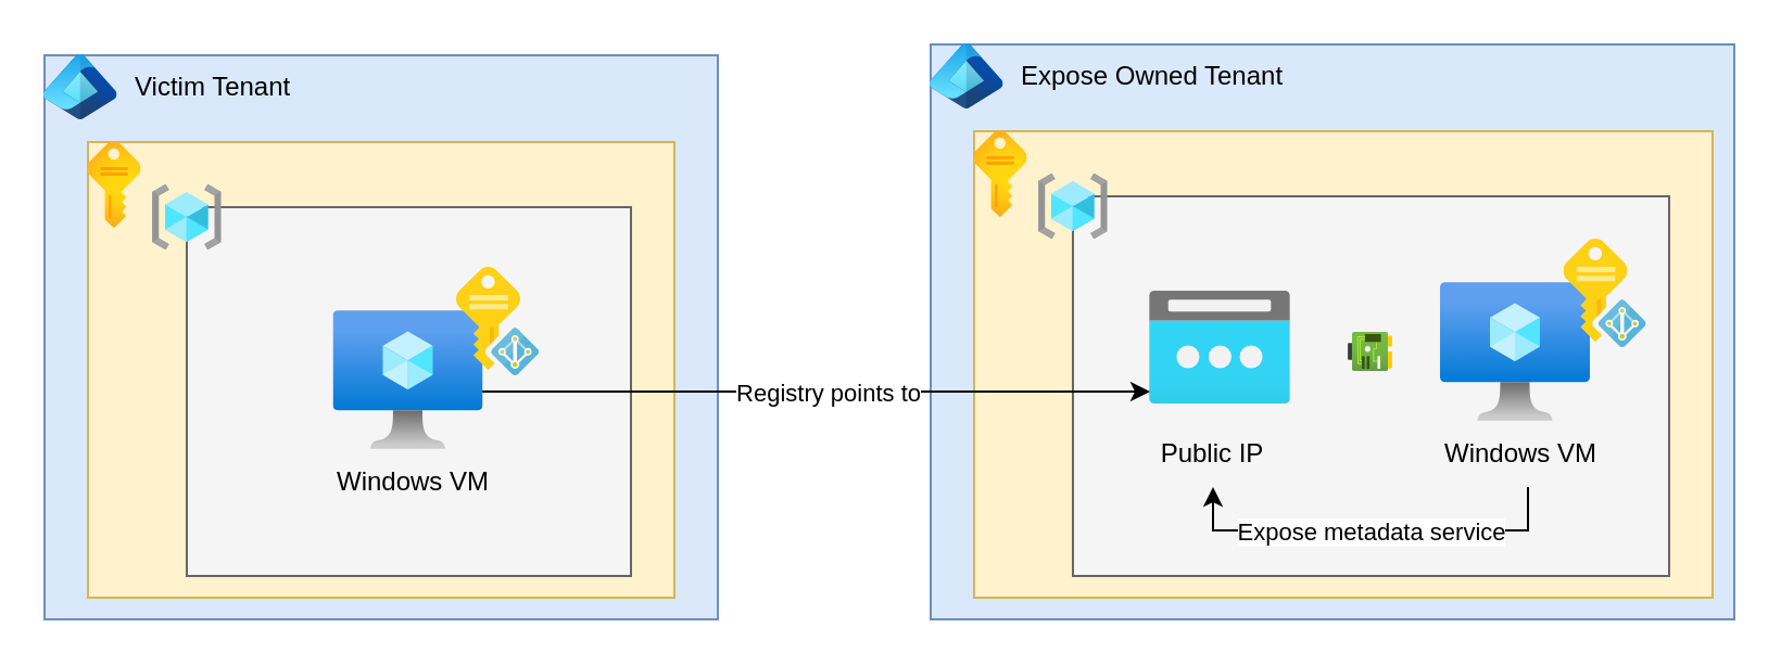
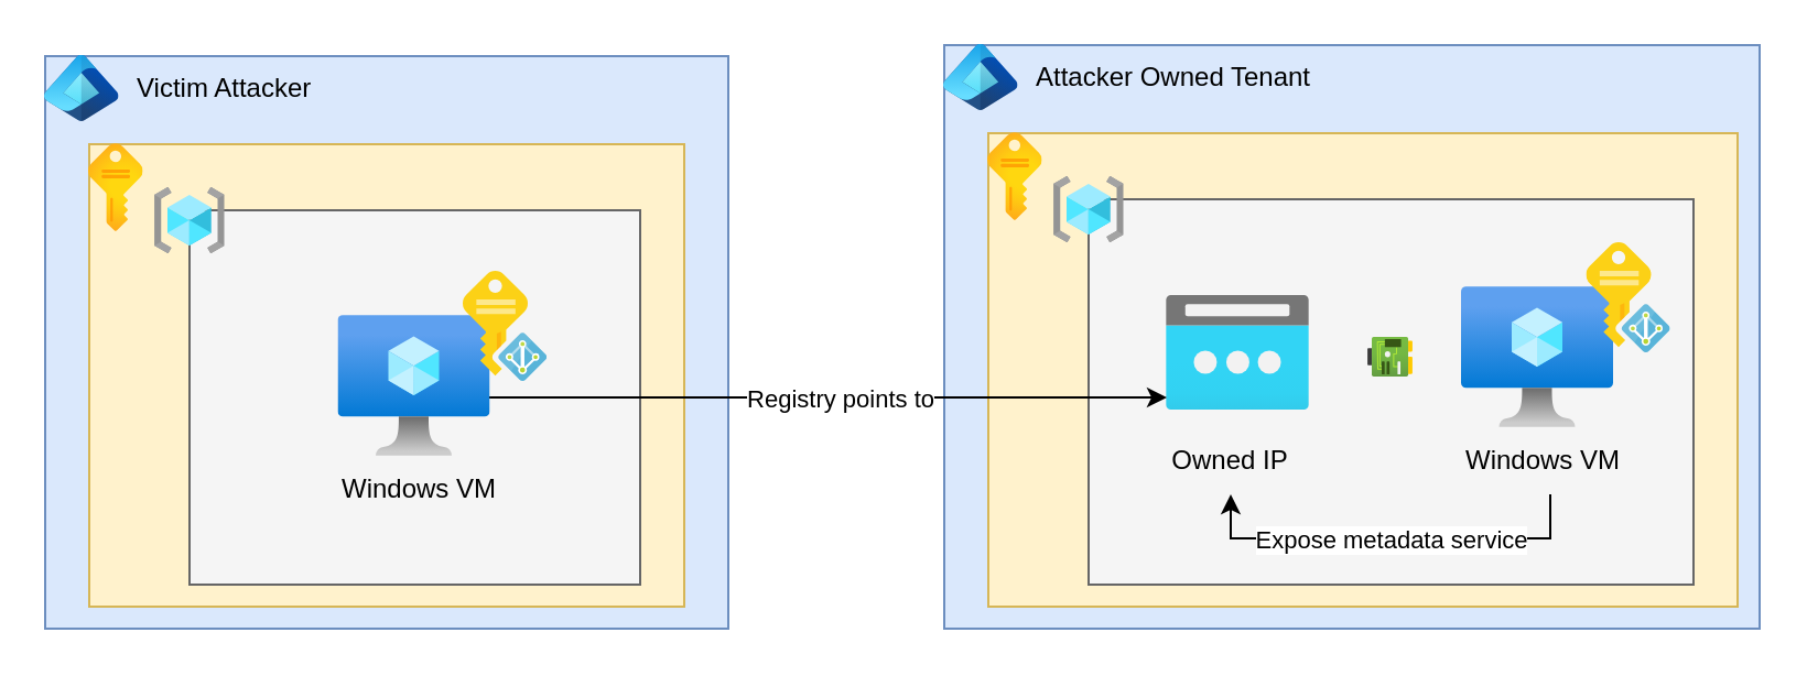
- <mxCell id="11" value="Expose Owned Tenant" style="text;html=1;align=left;verticalAlign=middle;whiteSpace=wrap;rounded=0;" vertex="1" parent="1"><mxGeometry x="468" y="20" width="130" height="30" as="geometry" /></mxCell>
+ <mxCell id="11" value="Attacker Owned Tenant" style="text;html=1;align=left;verticalAlign=middle;whiteSpace=wrap;rounded=0;" vertex="1" parent="1"><mxGeometry x="468" y="20" width="130" height="30" as="geometry" /></mxCell>
- <mxCell id="3" value="Victim Tenant" style="text;html=1;align=left;verticalAlign=middle;whiteSpace=wrap;rounded=0;" vertex="1" parent="1"><mxGeometry x="60" y="25" width="130" height="30" as="geometry" /></mxCell>
+ <mxCell id="3" value="Victim Attacker" style="text;html=1;align=left;verticalAlign=middle;whiteSpace=wrap;rounded=0;" vertex="1" parent="1"><mxGeometry x="60" y="25" width="130" height="30" as="geometry" /></mxCell>
- <mxCell id="24" value="Public IP" style="text;html=1;align=center;verticalAlign=middle;whiteSpace=wrap;rounded=0;" vertex="1" parent="1"><mxGeometry x="518" y="194" width="80" height="30" as="geometry" /></mxCell>
+ <mxCell id="24" value="Owned IP" style="text;html=1;align=center;verticalAlign=middle;whiteSpace=wrap;rounded=0;" vertex="1" parent="1"><mxGeometry x="518" y="194" width="80" height="30" as="geometry" /></mxCell>
